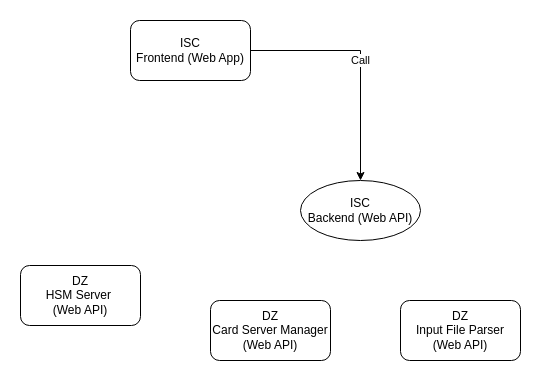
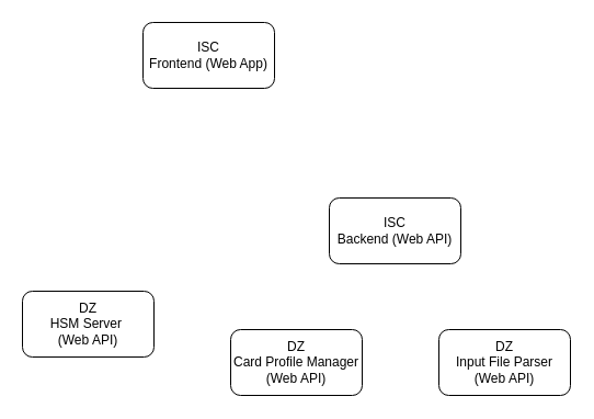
- <mxCell id="2" value="Call" style="edgeStyle=orthogonalEdgeStyle;rounded=0;orthogonalLoop=1;jettySize=auto;html=1;entryX=0.5;entryY=0;entryDx=0;entryDy=0;" edge="1" parent="1" source="3" target="4"><mxGeometry relative="1" as="geometry" /></mxCell>
- <mxCell id="4" value="&lt;div&gt;ISC&lt;/div&gt;&lt;div&gt;Backend (Web API)&lt;br&gt;&lt;/div&gt;" style="ellipse;whiteSpace=wrap;html=1;" vertex="1" parent="1"><mxGeometry x="300" y="180" width="120" height="60" as="geometry" /></mxCell>
+ <mxCell id="4" value="&lt;div&gt;ISC&lt;/div&gt;&lt;div&gt;Backend (Web API)&lt;br&gt;&lt;/div&gt;" style="rounded=1;whiteSpace=wrap;html=1;" vertex="1" parent="1"><mxGeometry x="300" y="180" width="120" height="60" as="geometry" /></mxCell>
- <mxCell id="6" value="&lt;div&gt;DZ&lt;/div&gt;&lt;div&gt;Card Server Manager &lt;br&gt;&lt;/div&gt;&lt;div&gt;(Web API)&lt;br&gt;&lt;/div&gt;" style="rounded=1;whiteSpace=wrap;html=1;" vertex="1" parent="1"><mxGeometry x="210" y="300" width="120" height="60" as="geometry" /></mxCell>
+ <mxCell id="6" value="&lt;div&gt;DZ&lt;/div&gt;&lt;div&gt;Card Profile Manager &lt;br&gt;&lt;/div&gt;&lt;div&gt;(Web API)&lt;br&gt;&lt;/div&gt;" style="rounded=1;whiteSpace=wrap;html=1;" vertex="1" parent="1"><mxGeometry x="210" y="300" width="120" height="60" as="geometry" /></mxCell>
